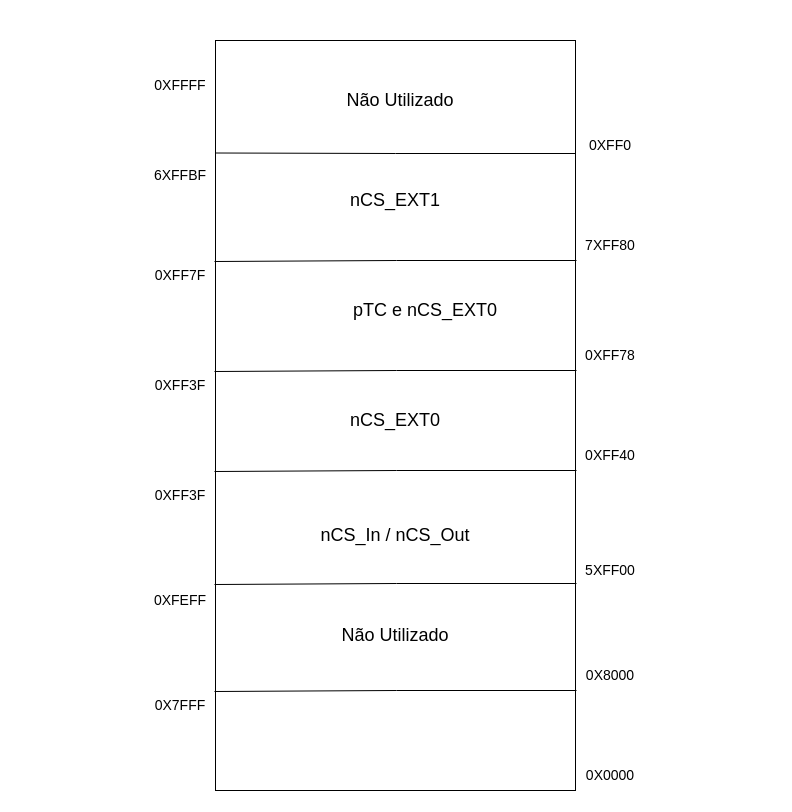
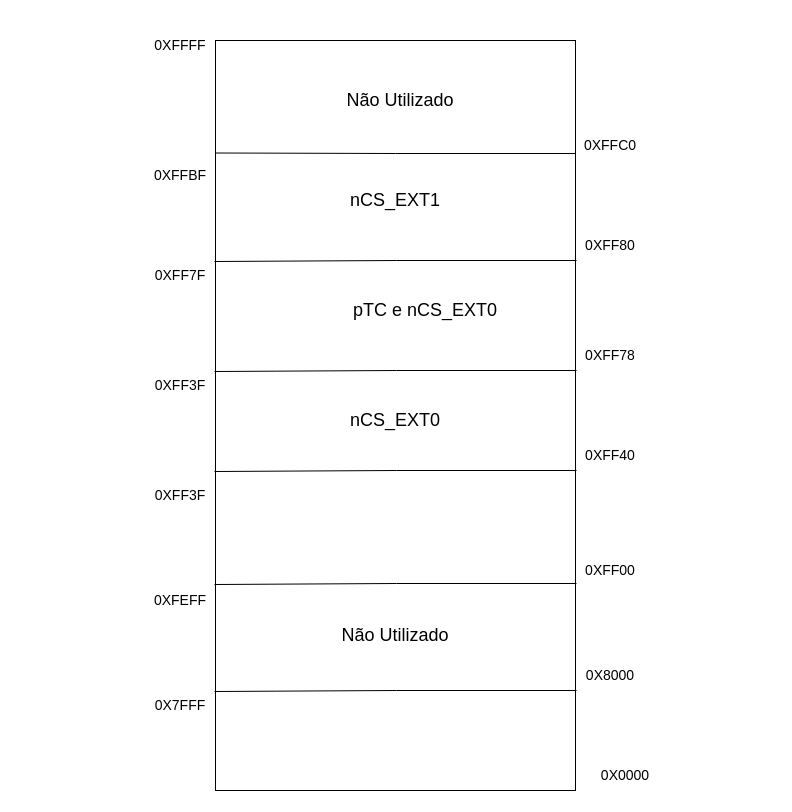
- <mxCell id="22" value="&lt;font style=&quot;font-size: 14px;&quot;&gt;0XFFFF&lt;/font&gt;" style="text;html=1;strokeColor=none;fillColor=none;align=center;verticalAlign=middle;whiteSpace=wrap;rounded=0;" vertex="1" parent="1"><mxGeometry x="140" y="60" width="80" height="50" as="geometry" /></mxCell>
+ <mxCell id="22" value="&lt;font style=&quot;font-size: 14px;&quot;&gt;0XFFFF&lt;/font&gt;" style="text;html=1;strokeColor=none;fillColor=none;align=center;verticalAlign=middle;whiteSpace=wrap;rounded=0;" vertex="1" parent="1"><mxGeometry x="140" y="20" width="80" height="50" as="geometry" /></mxCell>
- <mxCell id="21" value="&lt;font style=&quot;font-size: 14px;&quot;&gt;0XFF0&lt;/font&gt;" style="text;html=1;strokeColor=none;fillColor=none;align=center;verticalAlign=middle;whiteSpace=wrap;rounded=0;" vertex="1" parent="1"><mxGeometry x="570" y="130" width="80" height="30" as="geometry" /></mxCell>
+ <mxCell id="21" value="&lt;font style=&quot;font-size: 14px;&quot;&gt;0XFFC0&lt;/font&gt;" style="text;html=1;strokeColor=none;fillColor=none;align=center;verticalAlign=middle;whiteSpace=wrap;rounded=0;" vertex="1" parent="1"><mxGeometry x="570" y="130" width="80" height="30" as="geometry" /></mxCell>
- <mxCell id="28" value="&lt;font style=&quot;font-size: 14px;&quot;&gt;6XFFBF&lt;/font&gt;" style="text;html=1;strokeColor=none;fillColor=none;align=center;verticalAlign=middle;whiteSpace=wrap;rounded=0;" vertex="1" parent="1"><mxGeometry x="140" y="150" width="80" height="50" as="geometry" /></mxCell>
+ <mxCell id="28" value="&lt;font style=&quot;font-size: 14px;&quot;&gt;0XFFBF&lt;/font&gt;" style="text;html=1;strokeColor=none;fillColor=none;align=center;verticalAlign=middle;whiteSpace=wrap;rounded=0;" vertex="1" parent="1"><mxGeometry x="140" y="150" width="80" height="50" as="geometry" /></mxCell>
- <mxCell id="26" value="&lt;font style=&quot;font-size: 14px;&quot;&gt;7XFF80&lt;/font&gt;" style="text;html=1;strokeColor=none;fillColor=none;align=center;verticalAlign=middle;whiteSpace=wrap;rounded=0;" vertex="1" parent="1"><mxGeometry x="570" y="230" width="80" height="30" as="geometry" /></mxCell>
+ <mxCell id="26" value="&lt;font style=&quot;font-size: 14px;&quot;&gt;0XFF80&lt;/font&gt;" style="text;html=1;strokeColor=none;fillColor=none;align=center;verticalAlign=middle;whiteSpace=wrap;rounded=0;" vertex="1" parent="1"><mxGeometry x="570" y="230" width="80" height="30" as="geometry" /></mxCell>
- <mxCell id="13" value="&lt;span style=&quot;font-size: 18px;&quot;&gt;nCS_In / nCS_Out&lt;/span&gt;" style="text;html=1;strokeColor=none;fillColor=none;align=center;verticalAlign=middle;whiteSpace=wrap;rounded=0;" vertex="1" parent="1"><mxGeometry x="280" y="485" width="230" height="100" as="geometry" /></mxCell>
- <mxCell id="19" value="&lt;font style=&quot;font-size: 14px;&quot;&gt;5XFF00&lt;/font&gt;" style="text;html=1;strokeColor=none;fillColor=none;align=center;verticalAlign=middle;whiteSpace=wrap;rounded=0;" vertex="1" parent="1"><mxGeometry x="570" y="555" width="80" height="30" as="geometry" /></mxCell>
+ <mxCell id="19" value="&lt;font style=&quot;font-size: 14px;&quot;&gt;0XFF00&lt;/font&gt;" style="text;html=1;strokeColor=none;fillColor=none;align=center;verticalAlign=middle;whiteSpace=wrap;rounded=0;" vertex="1" parent="1"><mxGeometry x="570" y="555" width="80" height="30" as="geometry" /></mxCell>
- <mxCell id="15" value="&lt;font style=&quot;font-size: 14px;&quot;&gt;0X0000&lt;/font&gt;" style="text;html=1;strokeColor=none;fillColor=none;align=center;verticalAlign=middle;whiteSpace=wrap;rounded=0;" vertex="1" parent="1"><mxGeometry x="570" y="760" width="80" height="30" as="geometry" /></mxCell>
+ <mxCell id="15" value="&lt;font style=&quot;font-size: 14px;&quot;&gt;0X0000&lt;/font&gt;" style="text;html=1;strokeColor=none;fillColor=none;align=center;verticalAlign=middle;whiteSpace=wrap;rounded=0;" vertex="1" parent="1"><mxGeometry x="585" y="760" width="80" height="30" as="geometry" /></mxCell>
